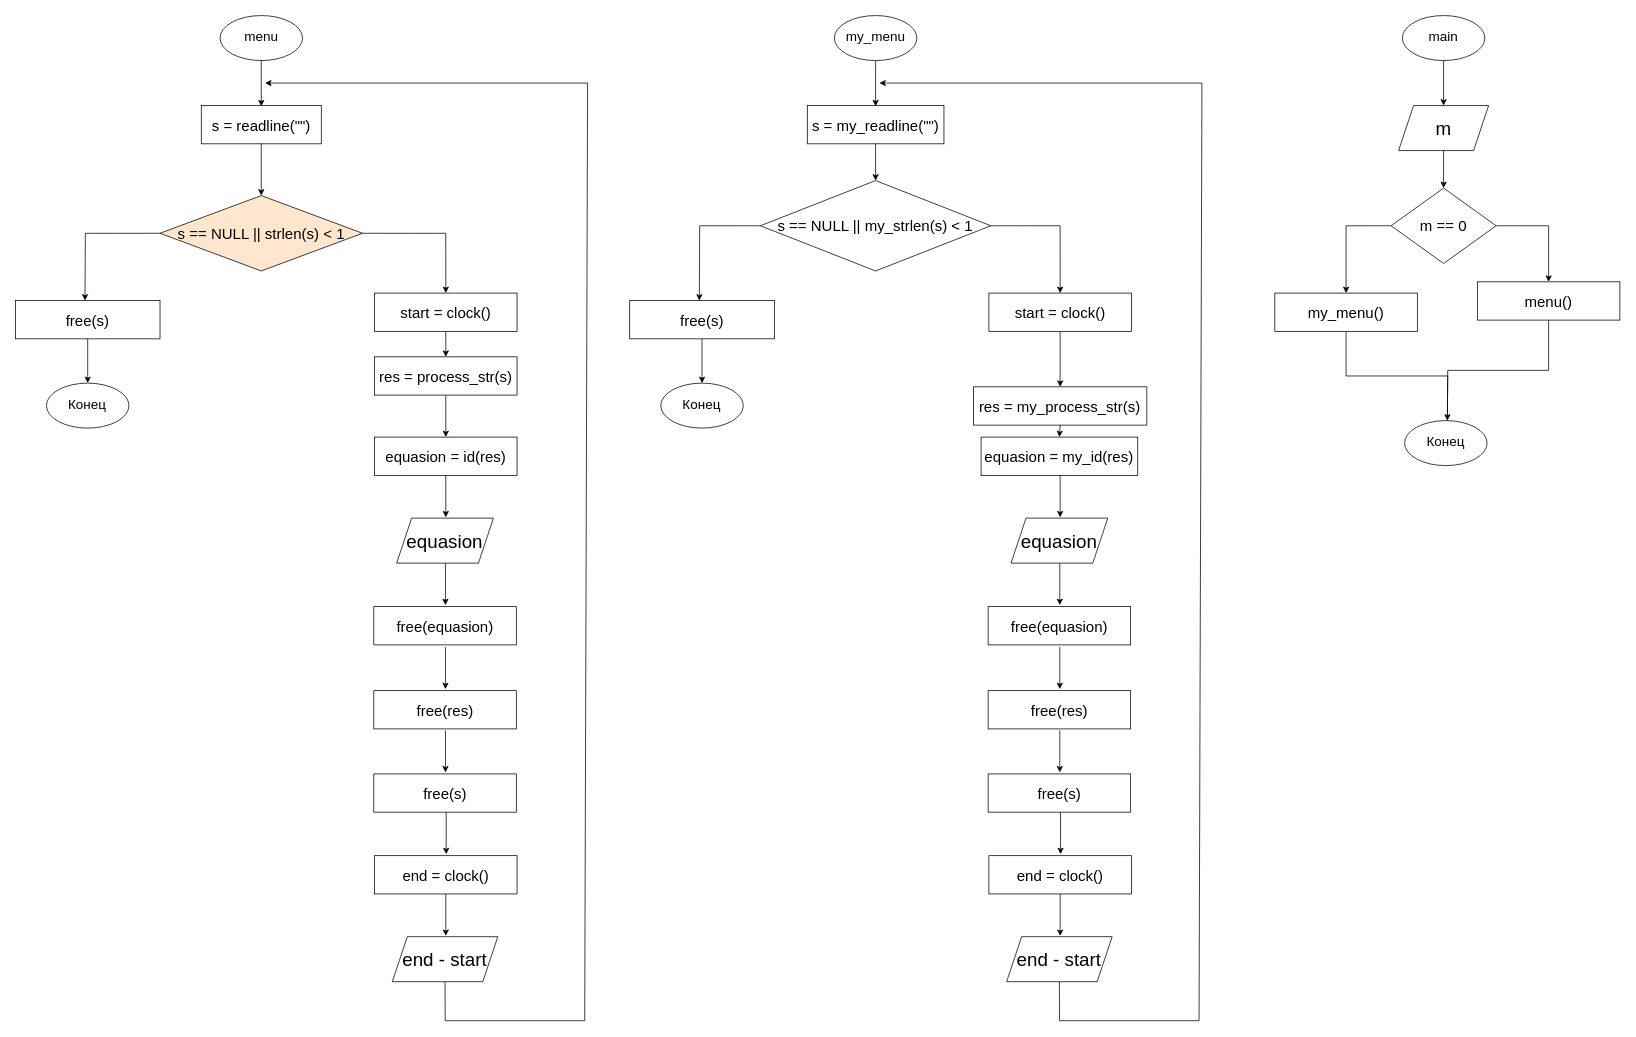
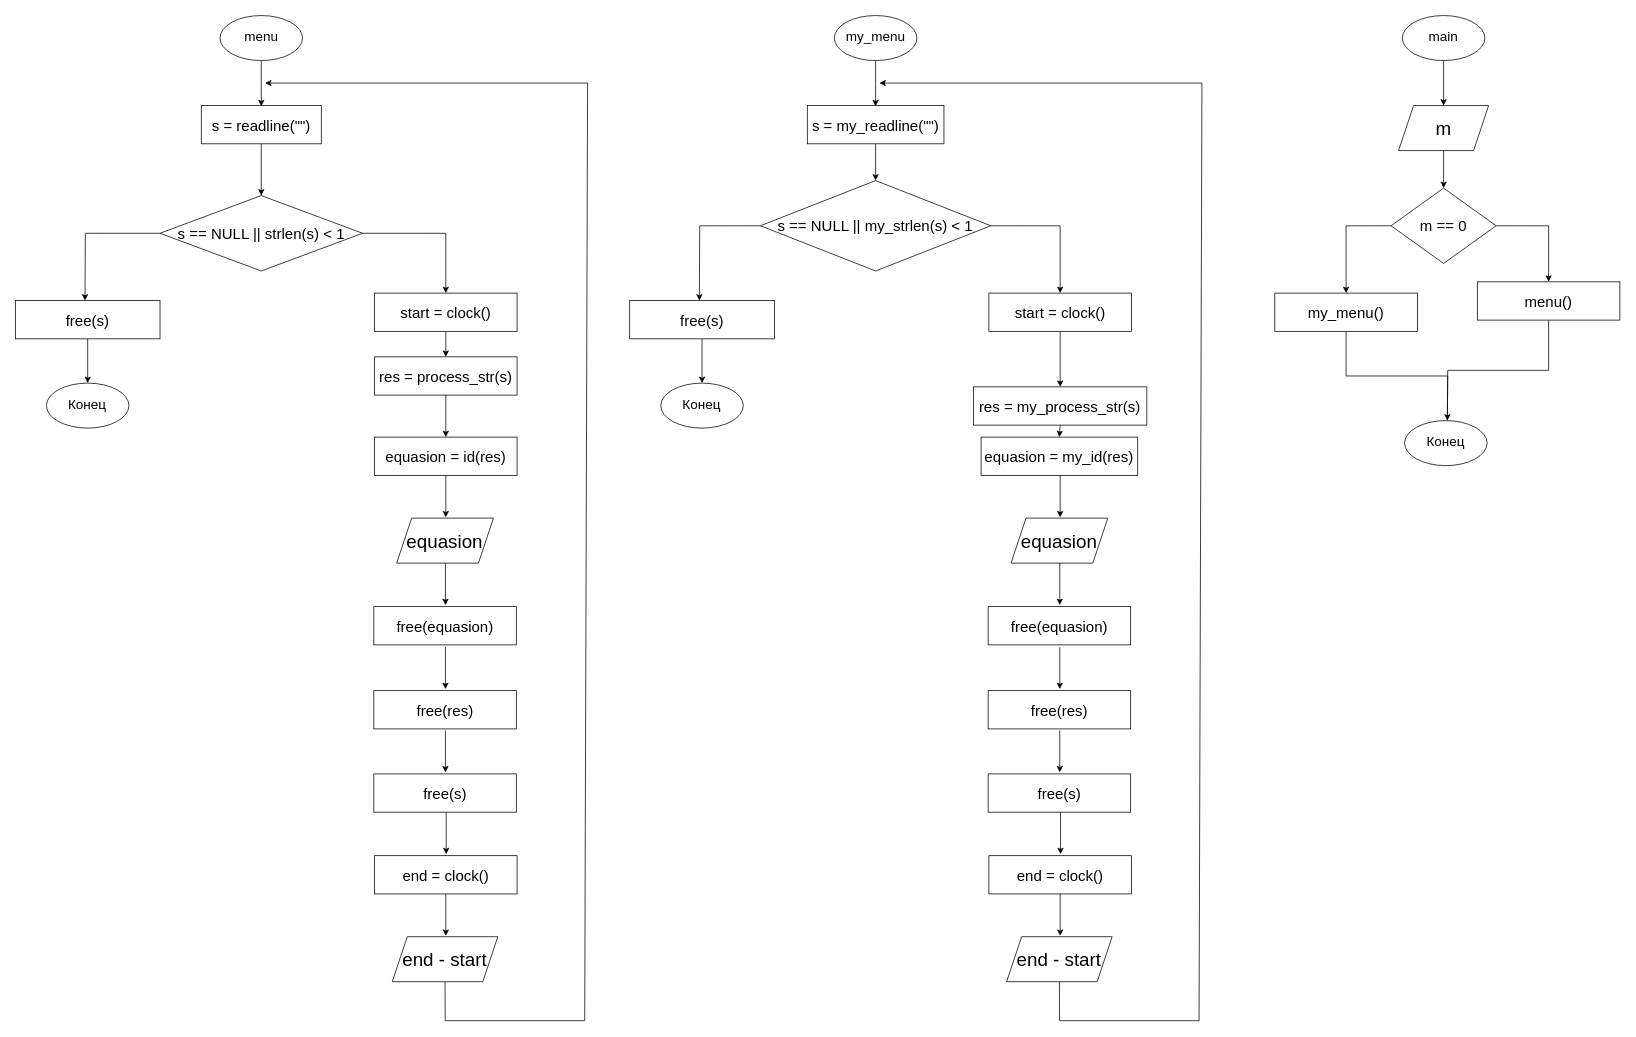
- <mxCell id="5" value="&lt;span style=&quot;font-size: 20px;&quot;&gt;s == NULL || strlen(s) &amp;lt; 1&lt;/span&gt;" style="rhombus;whiteSpace=wrap;html=1;fillColor=#ffe6cc;" vertex="1" parent="1"><mxGeometry x="212.82" y="260" width="270" height="100.5" as="geometry" /></mxCell>
+ <mxCell id="5" value="&lt;span style=&quot;font-size: 20px;&quot;&gt;s == NULL || strlen(s) &amp;lt; 1&lt;/span&gt;" style="rhombus;whiteSpace=wrap;html=1;" vertex="1" parent="1"><mxGeometry x="212.82" y="260" width="270" height="100.5" as="geometry" /></mxCell>
